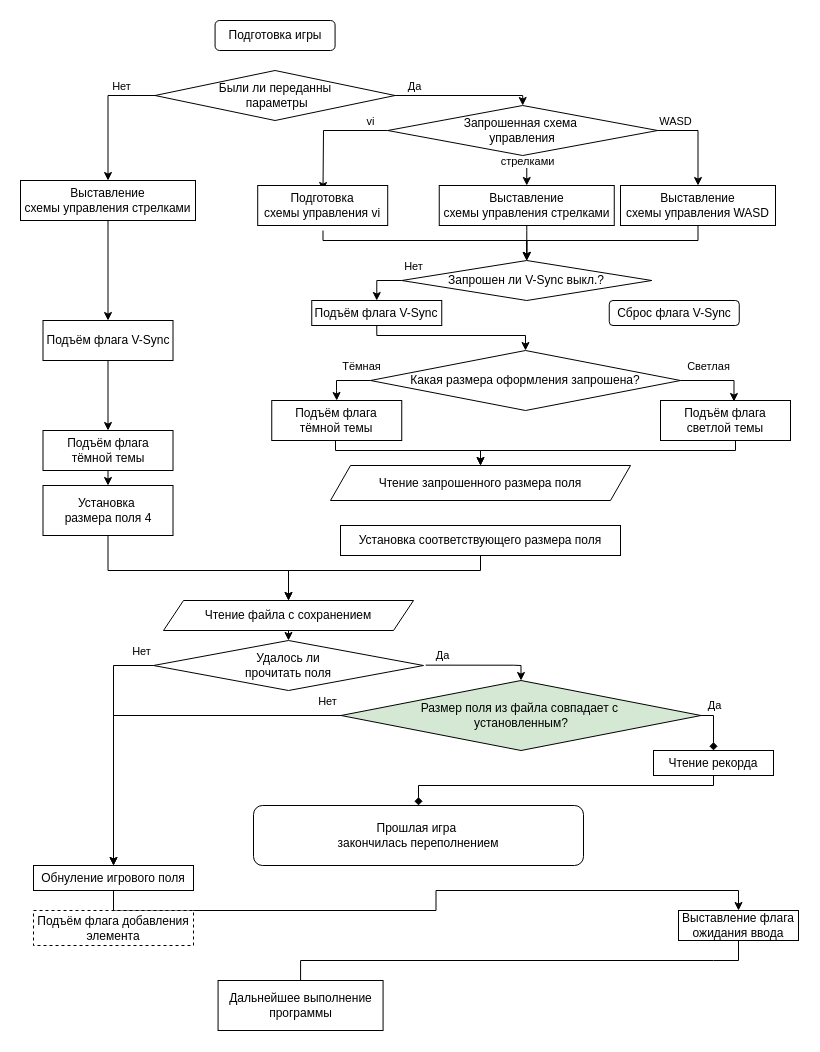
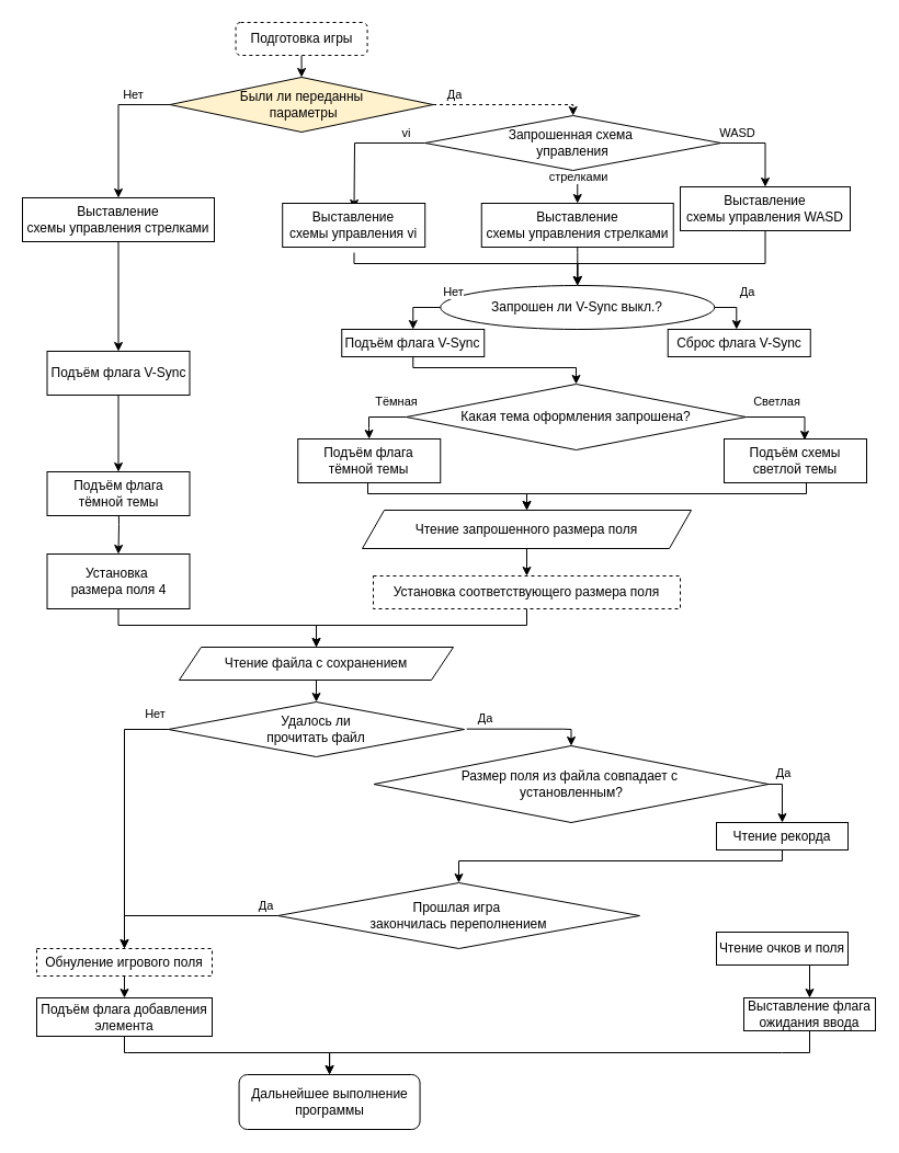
- <mxCell id="3" value="Подготовка игры" style="rounded=1;whiteSpace=wrap;html=1;" parent="1" vertex="1"><mxGeometry x="214.57" width="120" height="30" as="geometry" y="20" /></mxCell>
+ <mxCell id="3" value="Подготовка игры" style="rounded=1;whiteSpace=wrap;html=1;dashed=1;" parent="1" vertex="1"><mxGeometry x="214.57" width="120" height="30" as="geometry" y="20" /></mxCell>
+ <mxCell id="2" style="edgeStyle=orthogonalEdgeStyle;rounded=0;orthogonalLoop=1;jettySize=auto;html=1;exitX=0.5;exitY=1;exitDx=0;exitDy=0;entryX=0.5;entryY=0;entryDx=0;entryDy=0;" parent="1" source="3" target="21" edge="1"><mxGeometry relative="1" as="geometry"><mxPoint x="274.57" y="70" as="targetPoint" /></mxGeometry></mxCell>
- <mxCell id="21" value="&lt;div&gt;Были ли переданны&lt;/div&gt;&lt;div&gt;&amp;nbsp;параметры&lt;/div&gt;" style="rhombus;whiteSpace=wrap;html=1;" parent="1" vertex="1"><mxGeometry x="154.57" y="70" width="240" height="50" as="geometry" /></mxCell>
+ <mxCell id="21" value="&lt;div&gt;Были ли переданны&lt;/div&gt;&lt;div&gt;&amp;nbsp;параметры&lt;/div&gt;" style="rhombus;whiteSpace=wrap;html=1;fillColor=#fff2cc;" parent="1" vertex="1"><mxGeometry x="154.57" y="70" width="240" height="50" as="geometry" /></mxCell>
- <mxCell id="17" style="edgeStyle=orthogonalEdgeStyle;rounded=0;orthogonalLoop=1;jettySize=auto;html=1;exitX=1;exitY=0.5;exitDx=0;exitDy=0;entryX=0.5;entryY=0;entryDx=0;entryDy=0;" parent="1" source="21" target="11" edge="1"><mxGeometry relative="1" as="geometry"><mxPoint x="431.78" y="90" as="sourcePoint" /><Array as="points"><mxPoint x="522" y="95" /></Array></mxGeometry></mxCell>
+ <mxCell id="17" style="edgeStyle=orthogonalEdgeStyle;rounded=0;orthogonalLoop=1;jettySize=auto;html=1;exitX=1;exitY=0.5;exitDx=0;exitDy=0;entryX=0.5;entryY=0;entryDx=0;entryDy=0;dashed=1;" parent="1" source="21" target="11" edge="1"><mxGeometry relative="1" as="geometry"><mxPoint x="431.78" y="90" as="sourcePoint" /><Array as="points"><mxPoint x="522" y="95" /></Array></mxGeometry></mxCell>
- <mxCell id="13" value="&lt;div&gt;Подготовка&lt;/div&gt;&lt;div&gt;схемы управления vi&lt;br&gt;&lt;/div&gt;" style="rounded=0;whiteSpace=wrap;html=1;" parent="1" vertex="1"><mxGeometry x="257.21" y="185" width="130" height="40" as="geometry" /></mxCell>
+ <mxCell id="13" value="&lt;div&gt;Выставление&lt;/div&gt;&lt;div&gt;схемы управления vi&lt;br&gt;&lt;/div&gt;" style="rounded=0;whiteSpace=wrap;html=1;" parent="1" vertex="1"><mxGeometry x="257.21" y="185" width="130" height="40" as="geometry" /></mxCell>
- <mxCell id="16" value="&lt;div&gt;Выставление&lt;/div&gt;&lt;div&gt;схемы управления WASD&lt;br&gt;&lt;/div&gt;" style="rounded=0;whiteSpace=wrap;html=1;" parent="1" vertex="1"><mxGeometry x="620" y="185" width="155" height="40" as="geometry" /></mxCell>
+ <mxCell id="16" value="&lt;div&gt;Выставление&lt;/div&gt;&lt;div&gt;схемы управления WASD&lt;br&gt;&lt;/div&gt;" style="rounded=0;whiteSpace=wrap;html=1;" parent="1" vertex="1"><mxGeometry x="620" y="170" width="155" height="40" as="geometry" /></mxCell>
- <mxCell id="22" value="&lt;div&gt;Запрошен ли V-Sync&lt;span style=&quot;background-color: initial;&quot;&gt;&amp;nbsp;выкл.?&lt;/span&gt;&lt;/div&gt;" style="rhombus;whiteSpace=wrap;html=1;" parent="1" vertex="1"><mxGeometry x="401.25" y="260" width="250" height="40" as="geometry" /></mxCell>
+ <mxCell id="22" value="&lt;div&gt;Запрошен ли V-Sync&lt;span style=&quot;background-color: initial;&quot;&gt;&amp;nbsp;выкл.?&lt;/span&gt;&lt;/div&gt;" style="ellipse;whiteSpace=wrap;html=1;" parent="1" vertex="1"><mxGeometry x="401.25" y="260" width="250" height="40" as="geometry" /></mxCell>
+ <mxCell id="28" style="edgeStyle=orthogonalEdgeStyle;rounded=0;orthogonalLoop=1;jettySize=auto;html=1;exitX=1;exitY=0.5;exitDx=0;exitDy=0;" parent="1" source="22" target="25" edge="1"><mxGeometry relative="1" as="geometry"><Array as="points"><mxPoint x="671.25" y="280" /></Array></mxGeometry></mxCell>
+ <mxCell id="29" value="Да" style="edgeLabel;html=1;align=center;verticalAlign=middle;resizable=0;points=[];" parent="28" vertex="1" connectable="0"><mxGeometry x="-0.691" y="3" relative="1" as="geometry"><mxPoint x="23" y="-12" as="offset" /></mxGeometry></mxCell>
- <mxCell id="25" value="Сброс флага V-Sync" style="whiteSpace=wrap;html=1;rounded=1;" parent="1" vertex="1"><mxGeometry x="608.75" y="300" width="130" height="25" as="geometry" /></mxCell>
+ <mxCell id="25" value="Сброс флага V-Sync" style="rounded=0;whiteSpace=wrap;html=1;" parent="1" vertex="1"><mxGeometry x="608.75" y="300" width="130" height="25" as="geometry" /></mxCell>
- <mxCell id="30" value="&lt;div&gt;Какая размера оформления&amp;nbsp;&lt;span style=&quot;background-color: initial;&quot;&gt;запрошена?&lt;/span&gt;&lt;/div&gt;" style="rhombus;whiteSpace=wrap;html=1;" parent="1" vertex="1"><mxGeometry x="370" y="350" width="310" height="60" as="geometry" /></mxCell>
+ <mxCell id="30" value="&lt;div&gt;Какая тема оформления&amp;nbsp;&lt;span style=&quot;background-color: initial;&quot;&gt;запрошена?&lt;/span&gt;&lt;/div&gt;" style="rhombus;whiteSpace=wrap;html=1;" parent="1" vertex="1"><mxGeometry x="370" y="350" width="310" height="60" as="geometry" /></mxCell>
- <mxCell id="34" value="&lt;div&gt;Подъём флага&lt;/div&gt;&lt;div&gt;светлой темы&lt;br&gt;&lt;/div&gt;" style="rounded=0;whiteSpace=wrap;html=1;" parent="1" vertex="1"><mxGeometry x="660" y="400" width="130" height="40" as="geometry" /></mxCell>
+ <mxCell id="34" value="&lt;div&gt;Подъём схемы&lt;/div&gt;&lt;div&gt;светлой темы&lt;br&gt;&lt;/div&gt;" style="rounded=0;whiteSpace=wrap;html=1;" parent="1" vertex="1"><mxGeometry x="660" y="400" width="130" height="40" as="geometry" /></mxCell>
+ <mxCell id="39" style="edgeStyle=orthogonalEdgeStyle;rounded=0;orthogonalLoop=1;jettySize=auto;html=1;exitX=0.5;exitY=1;exitDx=0;exitDy=0;entryX=0.5;entryY=0;entryDx=0;entryDy=0;" parent="1" source="40" target="42" edge="1"><mxGeometry relative="1" as="geometry" /></mxCell>
- <mxCell id="53" value="&lt;div&gt;Установка&amp;nbsp;&lt;/div&gt;&lt;div&gt;размера поля 4&lt;/div&gt;" style="rounded=0;whiteSpace=wrap;html=1;" parent="1" vertex="1"><mxGeometry x="42.5" y="485" width="130" height="50" as="geometry" /></mxCell>
+ <mxCell id="53" value="&lt;div&gt;Установка&amp;nbsp;&lt;/div&gt;&lt;div&gt;размера поля 4&lt;/div&gt;" style="rounded=0;whiteSpace=wrap;html=1;" parent="1" vertex="1"><mxGeometry x="42.5" y="505" width="130" height="50" as="geometry" /></mxCell>
- <mxCell id="42" value="Установка соответствующего размера поля" style="rounded=0;whiteSpace=wrap;html=1;" parent="1" vertex="1"><mxGeometry x="340" y="525" width="280" height="30" as="geometry" /></mxCell>
+ <mxCell id="42" value="Установка соответствующего размера поля" style="rounded=0;whiteSpace=wrap;html=1;dashed=1;" parent="1" vertex="1"><mxGeometry x="340" y="525" width="280" height="30" as="geometry" /></mxCell>
- <mxCell id="44" value="&lt;div&gt;Чтение файла с сохранением&lt;br&gt;&lt;/div&gt;" style="shape=parallelogram;perimeter=parallelogramPerimeter;whiteSpace=wrap;html=1;fixedSize=1;" parent="1" vertex="1"><mxGeometry x="163" y="600" width="250" height="30" as="geometry" /></mxCell>
+ <mxCell id="44" value="&lt;div&gt;Чтение файла с сохранением&lt;br&gt;&lt;/div&gt;" style="shape=parallelogram;perimeter=parallelogramPerimeter;whiteSpace=wrap;html=1;fixedSize=1;" parent="1" vertex="1"><mxGeometry x="163" y="590" width="250" height="30" as="geometry" /></mxCell>
- <mxCell id="60" value="&lt;div&gt;Удалось ли &lt;br&gt;&lt;/div&gt;&lt;div&gt;прочитать поля&lt;br&gt;&lt;/div&gt;" style="rhombus;whiteSpace=wrap;html=1;" parent="1" vertex="1"><mxGeometry x="153" y="640" width="270" height="50" as="geometry" /></mxCell>
+ <mxCell id="60" value="&lt;div&gt;Удалось ли &lt;br&gt;&lt;/div&gt;&lt;div&gt;прочитать файл&lt;br&gt;&lt;/div&gt;" style="rhombus;whiteSpace=wrap;html=1;" parent="1" vertex="1"><mxGeometry x="153" y="640" width="270" height="50" as="geometry" /></mxCell>
- <mxCell id="63" style="edgeStyle=orthogonalEdgeStyle;rounded=0;orthogonalLoop=1;jettySize=auto;html=1;exitX=0;exitY=0.5;exitDx=0;exitDy=0;entryX=0.5;entryY=0;entryDx=0;entryDy=0;" parent="1" source="65" target="55" edge="1"><mxGeometry relative="1" as="geometry" /></mxCell>
- <mxCell id="64" value="Нет" style="edgeLabel;html=1;align=center;verticalAlign=middle;resizable=0;points=[];" parent="63" vertex="1" connectable="0"><mxGeometry x="-0.926" relative="1" as="geometry"><mxPoint y="-15" as="offset" /></mxGeometry></mxCell>
- <mxCell id="65" value="&lt;div&gt;Размер поля из файла совпадает с&amp;nbsp;&lt;/div&gt;&lt;div&gt;установленным?&lt;/div&gt;" style="rhombus;whiteSpace=wrap;html=1;fillColor=#d5e8d4;" parent="1" vertex="1"><mxGeometry x="340.5" y="680" width="360" height="70" as="geometry" /></mxCell>
+ <mxCell id="65" value="&lt;div&gt;Размер поля из файла совпадает с&amp;nbsp;&lt;/div&gt;&lt;div&gt;установленным?&lt;/div&gt;" style="rhombus;whiteSpace=wrap;html=1;" parent="1" vertex="1"><mxGeometry x="340.5" y="680" width="360" height="70" as="geometry" /></mxCell>
- <mxCell id="61" style="edgeStyle=orthogonalEdgeStyle;rounded=0;orthogonalLoop=1;jettySize=auto;html=1;exitX=1;exitY=0.5;exitDx=0;exitDy=0;entryX=0.5;entryY=0;entryDx=0;entryDy=0;endArrow=diamond;" parent="1" source="65" target="72" edge="1"><mxGeometry relative="1" as="geometry" /></mxCell>
+ <mxCell id="61" style="edgeStyle=orthogonalEdgeStyle;rounded=0;orthogonalLoop=1;jettySize=auto;html=1;exitX=1;exitY=0.5;exitDx=0;exitDy=0;entryX=0.5;entryY=0;entryDx=0;entryDy=0;" parent="1" source="65" target="72" edge="1"><mxGeometry relative="1" as="geometry" /></mxCell>
- <mxCell id="71" style="edgeStyle=orthogonalEdgeStyle;rounded=0;orthogonalLoop=1;jettySize=auto;html=1;exitX=0.5;exitY=1;exitDx=0;exitDy=0;entryX=0.5;entryY=0;entryDx=0;entryDy=0;endArrow=diamond;" parent="1" source="72" target="70" edge="1"><mxGeometry relative="1" as="geometry"><Array as="points"><mxPoint x="713" y="785" /><mxPoint x="418" y="785" /></Array></mxGeometry></mxCell>
+ <mxCell id="71" style="edgeStyle=orthogonalEdgeStyle;rounded=0;orthogonalLoop=1;jettySize=auto;html=1;exitX=0.5;exitY=1;exitDx=0;exitDy=0;entryX=0.5;entryY=0;entryDx=0;entryDy=0;" parent="1" source="72" target="70" edge="1"><mxGeometry relative="1" as="geometry"><Array as="points"><mxPoint x="713" y="785" /><mxPoint x="418" y="785" /></Array></mxGeometry></mxCell>
+ <mxCell id="68" style="edgeStyle=orthogonalEdgeStyle;rounded=0;orthogonalLoop=1;jettySize=auto;html=1;exitX=0;exitY=0.5;exitDx=0;exitDy=0;entryX=0.5;entryY=0;entryDx=0;entryDy=0;" parent="1" source="70" target="55" edge="1"><mxGeometry relative="1" as="geometry" /></mxCell>
+ <mxCell id="69" value="Да" style="edgeLabel;html=1;align=center;verticalAlign=middle;resizable=0;points=[];" parent="68" vertex="1" connectable="0"><mxGeometry x="-0.852" y="-1" relative="1" as="geometry"><mxPoint x="1" y="-9" as="offset" /></mxGeometry></mxCell>
- <mxCell id="70" value="&lt;div&gt;Прошлая игра&amp;nbsp;&lt;/div&gt;&lt;div&gt;закончилась переполнением&lt;/div&gt;" style="whiteSpace=wrap;html=1;rounded=1;" parent="1" vertex="1"><mxGeometry x="253" y="805" width="330" height="60" as="geometry" /></mxCell>
+ <mxCell id="70" value="&lt;div&gt;Прошлая игра&amp;nbsp;&lt;/div&gt;&lt;div&gt;закончилась переполнением&lt;/div&gt;" style="rhombus;whiteSpace=wrap;html=1;" parent="1" vertex="1"><mxGeometry x="253" y="805" width="330" height="60" as="geometry" /></mxCell>
+ <mxCell id="76" value="Чтение очков и поля" style="rounded=0;whiteSpace=wrap;html=1;" parent="1" vertex="1"><mxGeometry x="653" y="850" width="120" height="30" as="geometry" /></mxCell>
- <mxCell id="55" value="Обнуление игрового поля" style="rounded=0;whiteSpace=wrap;html=1;" parent="1" vertex="1"><mxGeometry x="33" y="865" width="160" height="25" as="geometry" /></mxCell>
+ <mxCell id="55" value="Обнуление игрового поля" style="rounded=0;whiteSpace=wrap;html=1;dashed=1;" parent="1" vertex="1"><mxGeometry x="33" y="865" width="160" height="25" as="geometry" /></mxCell>
+ <mxCell id="75" style="edgeStyle=orthogonalEdgeStyle;rounded=0;orthogonalLoop=1;jettySize=auto;html=1;exitX=0.5;exitY=1;exitDx=0;exitDy=0;entryX=0.5;entryY=0;entryDx=0;entryDy=0;" parent="1" source="76" target="74" edge="1"><mxGeometry relative="1" as="geometry" /></mxCell>
- <mxCell id="54" style="edgeStyle=orthogonalEdgeStyle;rounded=0;orthogonalLoop=1;jettySize=auto;html=1;exitX=0.5;exitY=1;exitDx=0;exitDy=0;" parent="1" source="55" target="74" edge="1"><mxGeometry relative="1" as="geometry" /></mxCell>
+ <mxCell id="54" style="edgeStyle=orthogonalEdgeStyle;rounded=0;orthogonalLoop=1;jettySize=auto;html=1;exitX=0.5;exitY=1;exitDx=0;exitDy=0;entryX=0.5;entryY=0;entryDx=0;entryDy=0;" parent="1" source="55" target="67" edge="1"><mxGeometry relative="1" as="geometry" /></mxCell>
- <mxCell id="67" value="Подъём флага добавления элемента" style="rounded=0;whiteSpace=wrap;html=1;dashed=1;" parent="1" vertex="1"><mxGeometry x="33" y="910" width="160" height="35" as="geometry" /></mxCell>
+ <mxCell id="67" value="Подъём флага добавления элемента" style="rounded=0;whiteSpace=wrap;html=1;" parent="1" vertex="1"><mxGeometry x="33" y="910" width="160" height="35" as="geometry" /></mxCell>
+ <mxCell id="66" style="edgeStyle=orthogonalEdgeStyle;rounded=0;orthogonalLoop=1;jettySize=auto;html=1;exitX=0.5;exitY=1;exitDx=0;exitDy=0;entryX=0.5;entryY=0;entryDx=0;entryDy=0;" parent="1" source="67" target="4" edge="1"><mxGeometry relative="1" as="geometry"><Array as="points"><mxPoint x="116" y="960" /><mxPoint x="300" y="960" /><mxPoint x="300" y="980" /></Array></mxGeometry></mxCell>
- <mxCell id="73" style="edgeStyle=orthogonalEdgeStyle;rounded=0;orthogonalLoop=1;jettySize=auto;html=1;exitX=0.5;exitY=1;exitDx=0;exitDy=0;entryX=0.5;entryY=0;entryDx=0;entryDy=0;endArrow=none;" parent="1" source="74" target="4" edge="1"><mxGeometry relative="1" as="geometry"><Array as="points"><mxPoint x="713" y="960" /><mxPoint x="300" y="960" /><mxPoint x="300" y="980" /></Array></mxGeometry></mxCell>
+ <mxCell id="73" style="edgeStyle=orthogonalEdgeStyle;rounded=0;orthogonalLoop=1;jettySize=auto;html=1;exitX=0.5;exitY=1;exitDx=0;exitDy=0;entryX=0.5;entryY=0;entryDx=0;entryDy=0;" parent="1" source="74" target="4" edge="1"><mxGeometry relative="1" as="geometry"><Array as="points"><mxPoint x="713" y="960" /><mxPoint x="300" y="960" /><mxPoint x="300" y="980" /></Array></mxGeometry></mxCell>
- <mxCell id="4" value="Дальнейшее выполнение программы" style="whiteSpace=wrap;html=1;rounded=0;" parent="1" vertex="1"><mxGeometry x="217.57" y="980" width="165" height="50" as="geometry" /></mxCell>
+ <mxCell id="4" value="Дальнейшее выполнение программы" style="rounded=1;whiteSpace=wrap;html=1;" parent="1" vertex="1"><mxGeometry x="217.57" y="980" width="165" height="50" as="geometry" /></mxCell>
